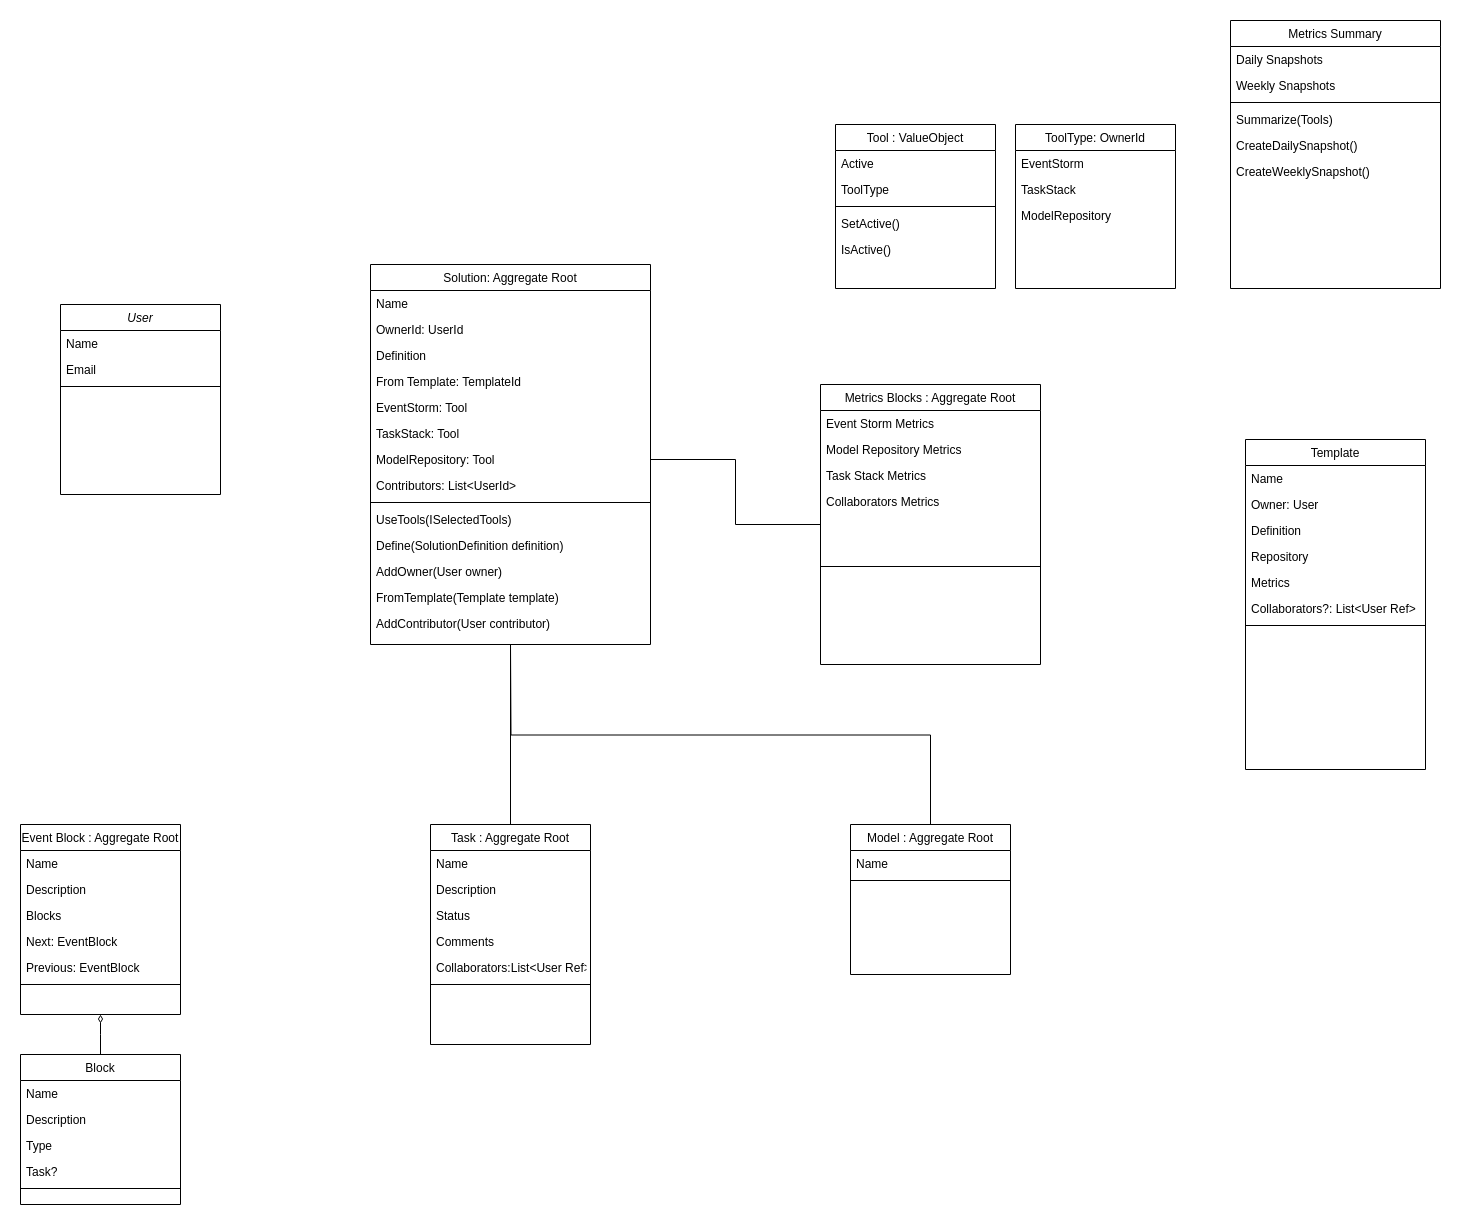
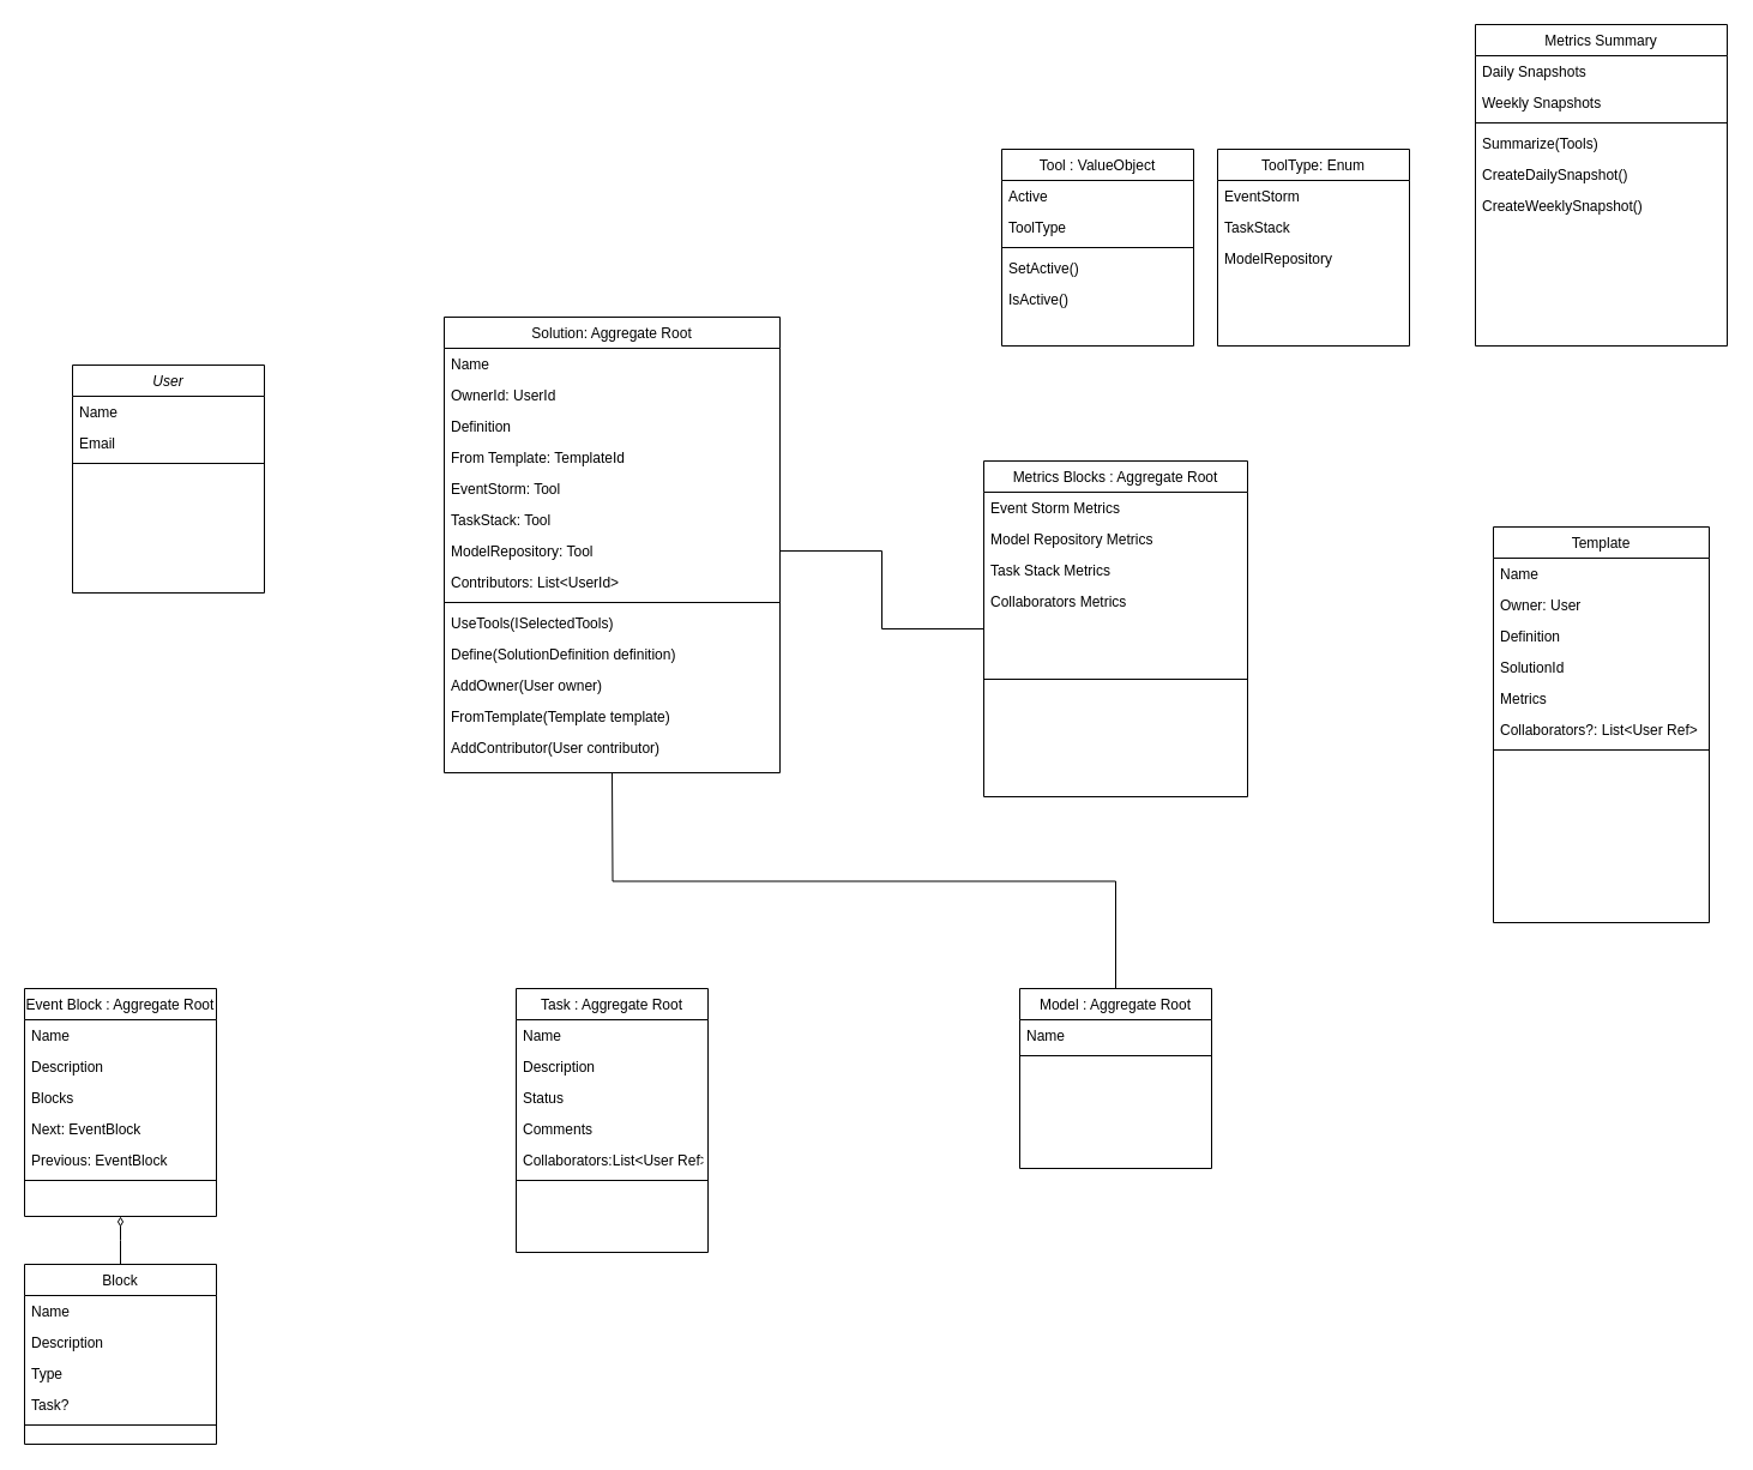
- <mxCell id="73" value="ToolType: OwnerId" style="swimlane;fontStyle=0;align=center;verticalAlign=top;childLayout=stackLayout;horizontal=1;startSize=26;horizontalStack=0;resizeParent=1;resizeLast=0;collapsible=1;marginBottom=0;rounded=0;shadow=0;strokeWidth=1;" parent="1" vertex="1"><mxGeometry x="1015" y="124" width="160" height="164" as="geometry"><mxRectangle x="550" y="140" width="160" height="26" as="alternateBounds" /></mxGeometry></mxCell>
+ <mxCell id="73" value="ToolType: Enum" style="swimlane;fontStyle=0;align=center;verticalAlign=top;childLayout=stackLayout;horizontal=1;startSize=26;horizontalStack=0;resizeParent=1;resizeLast=0;collapsible=1;marginBottom=0;rounded=0;shadow=0;strokeWidth=1;" parent="1" vertex="1"><mxGeometry x="1015" y="124" width="160" height="164" as="geometry"><mxRectangle x="550" y="140" width="160" height="26" as="alternateBounds" /></mxGeometry></mxCell>
- <mxCell id="51" value="Repository" style="text;align=left;verticalAlign=top;spacingLeft=4;spacingRight=4;overflow=hidden;rotatable=0;points=[[0,0.5],[1,0.5]];portConstraint=eastwest;rounded=0;shadow=0;html=0;" parent="47" vertex="1"><mxGeometry y="104" width="180" height="26" as="geometry" /></mxCell>
+ <mxCell id="51" value="SolutionId" style="text;align=left;verticalAlign=top;spacingLeft=4;spacingRight=4;overflow=hidden;rotatable=0;points=[[0,0.5],[1,0.5]];portConstraint=eastwest;rounded=0;shadow=0;html=0;" parent="47" vertex="1"><mxGeometry y="104" width="180" height="26" as="geometry" /></mxCell>
- <mxCell id="77" style="edgeStyle=orthogonalEdgeStyle;rounded=0;orthogonalLoop=1;jettySize=auto;html=1;endArrow=none;endFill=0;entryX=0.5;entryY=1;entryDx=0;entryDy=0;exitX=0.5;exitY=0;exitDx=0;exitDy=0;" parent="1" source="21" target="6" edge="1"><mxGeometry relative="1" as="geometry"><mxPoint x="800" y="812" as="sourcePoint" /><mxPoint x="720" y="847" as="targetPoint" /></mxGeometry></mxCell>
